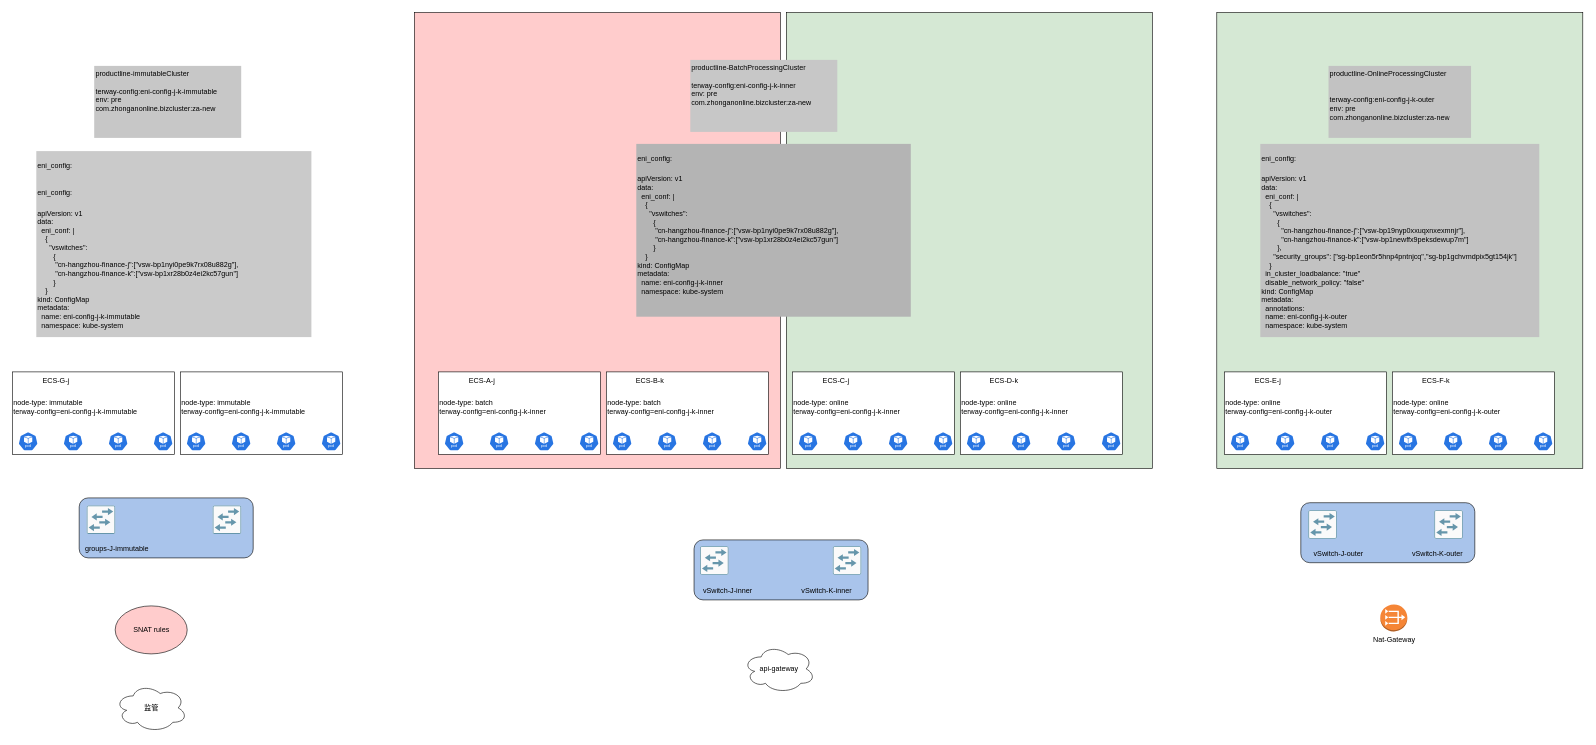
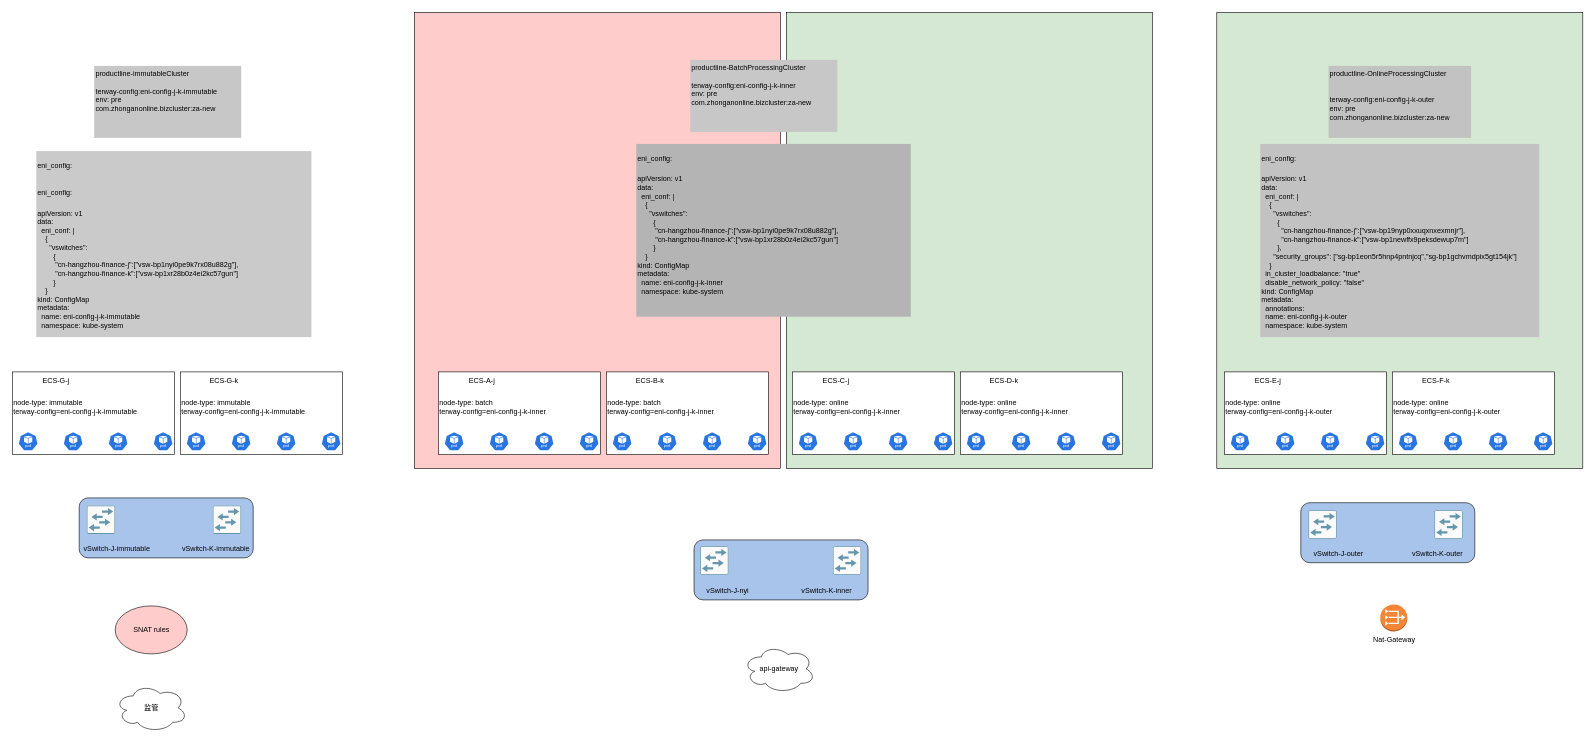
+ <mxCell id="59" value="ECS-G-k" style="text;html=1;align=center;verticalAlign=middle;whiteSpace=wrap;rounded=0;" vertex="1" parent="53"><mxGeometry x="42.5" width="60" height="30" as="geometry" /></mxCell>
- <mxCell id="81" value="groups-J-immutable" style="text;html=1;align=center;verticalAlign=middle;whiteSpace=wrap;rounded=0;" parent="78" vertex="1"><mxGeometry y="70" width="125" height="30" as="geometry" /></mxCell>
+ <mxCell id="81" value="vSwitch-J-immutable" style="text;html=1;align=center;verticalAlign=middle;whiteSpace=wrap;rounded=0;" parent="78" vertex="1"><mxGeometry y="70" width="125" height="30" as="geometry" /></mxCell>
+ <mxCell id="82" value="vSwitch-K-immutable" style="text;html=1;align=center;verticalAlign=middle;whiteSpace=wrap;rounded=0;" parent="78" vertex="1"><mxGeometry x="170" y="70" width="115" height="30" as="geometry" /></mxCell>
- <mxCell id="87" value="vSwitch-J-inner" style="text;html=1;align=center;verticalAlign=middle;whiteSpace=wrap;rounded=0;" parent="84" vertex="1"><mxGeometry y="70" width="125" height="30" as="geometry" /></mxCell>
+ <mxCell id="87" value="vSwitch-J-nyi" style="text;html=1;align=center;verticalAlign=middle;whiteSpace=wrap;rounded=0;" parent="84" vertex="1"><mxGeometry y="70" width="125" height="30" as="geometry" /></mxCell>
